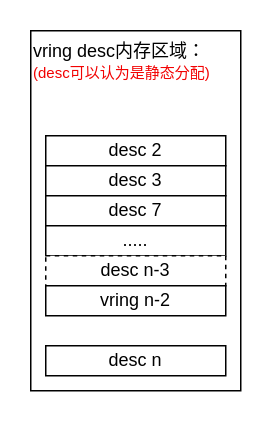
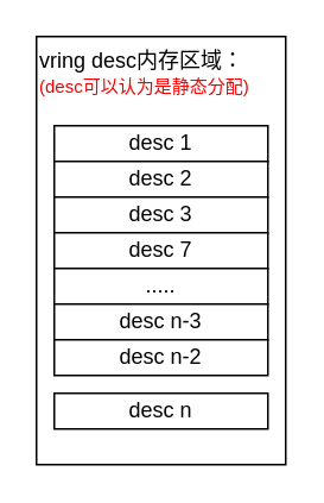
+ <mxCell id="3" value="desc 1" style="rounded=0;whiteSpace=wrap;html=1;" vertex="1" parent="1"><mxGeometry x="30" y="70" width="120" height="20" as="geometry" /></mxCell>
- <mxCell id="8" value="desc n-3" style="rounded=0;whiteSpace=wrap;html=1;dashed=1;" vertex="1" parent="1"><mxGeometry x="30" y="170" width="120" height="20" as="geometry" /></mxCell>
+ <mxCell id="8" value="desc n-3" style="rounded=0;whiteSpace=wrap;html=1;" vertex="1" parent="1"><mxGeometry x="30" y="170" width="120" height="20" as="geometry" /></mxCell>
- <mxCell id="9" value="vring n-2" style="rounded=0;whiteSpace=wrap;html=1;" vertex="1" parent="1"><mxGeometry x="30" y="190" width="120" height="20" as="geometry" /></mxCell>
+ <mxCell id="9" value="desc n-2" style="rounded=0;whiteSpace=wrap;html=1;" vertex="1" parent="1"><mxGeometry x="30" y="190" width="120" height="20" as="geometry" /></mxCell>
- <mxCell id="10" value="desc n" style="rounded=0;whiteSpace=wrap;html=1;" vertex="1" parent="1"><mxGeometry x="30" y="230" width="120" height="20" as="geometry" /></mxCell>
+ <mxCell id="10" value="desc n" style="rounded=0;whiteSpace=wrap;html=1;" vertex="1" parent="1"><mxGeometry x="30" y="220" width="120" height="20" as="geometry" /></mxCell>
